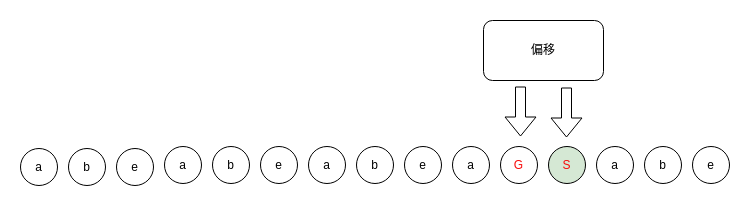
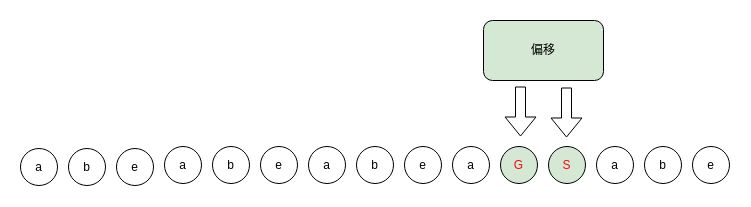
- <mxCell id="19" value="偏移" style="rounded=1;whiteSpace=wrap;html=1;" vertex="1" parent="1"><mxGeometry x="483" y="20" width="120" height="60" as="geometry" /></mxCell>
+ <mxCell id="19" value="偏移" style="rounded=1;whiteSpace=wrap;html=1;fillColor=#d5e8d4;" vertex="1" parent="1"><mxGeometry x="483" y="20" width="120" height="60" as="geometry" /></mxCell>
- <mxCell id="12" value="G" style="ellipse;whiteSpace=wrap;html=1;aspect=fixed;fontColor=#f90b0b;" vertex="1" parent="1"><mxGeometry x="500" y="146" width="37" height="37" as="geometry" /></mxCell>
+ <mxCell id="12" value="G" style="ellipse;whiteSpace=wrap;html=1;aspect=fixed;fontColor=#f90b0b;fillColor=#d5e8d4;" vertex="1" parent="1"><mxGeometry x="500" y="146" width="37" height="37" as="geometry" /></mxCell>
